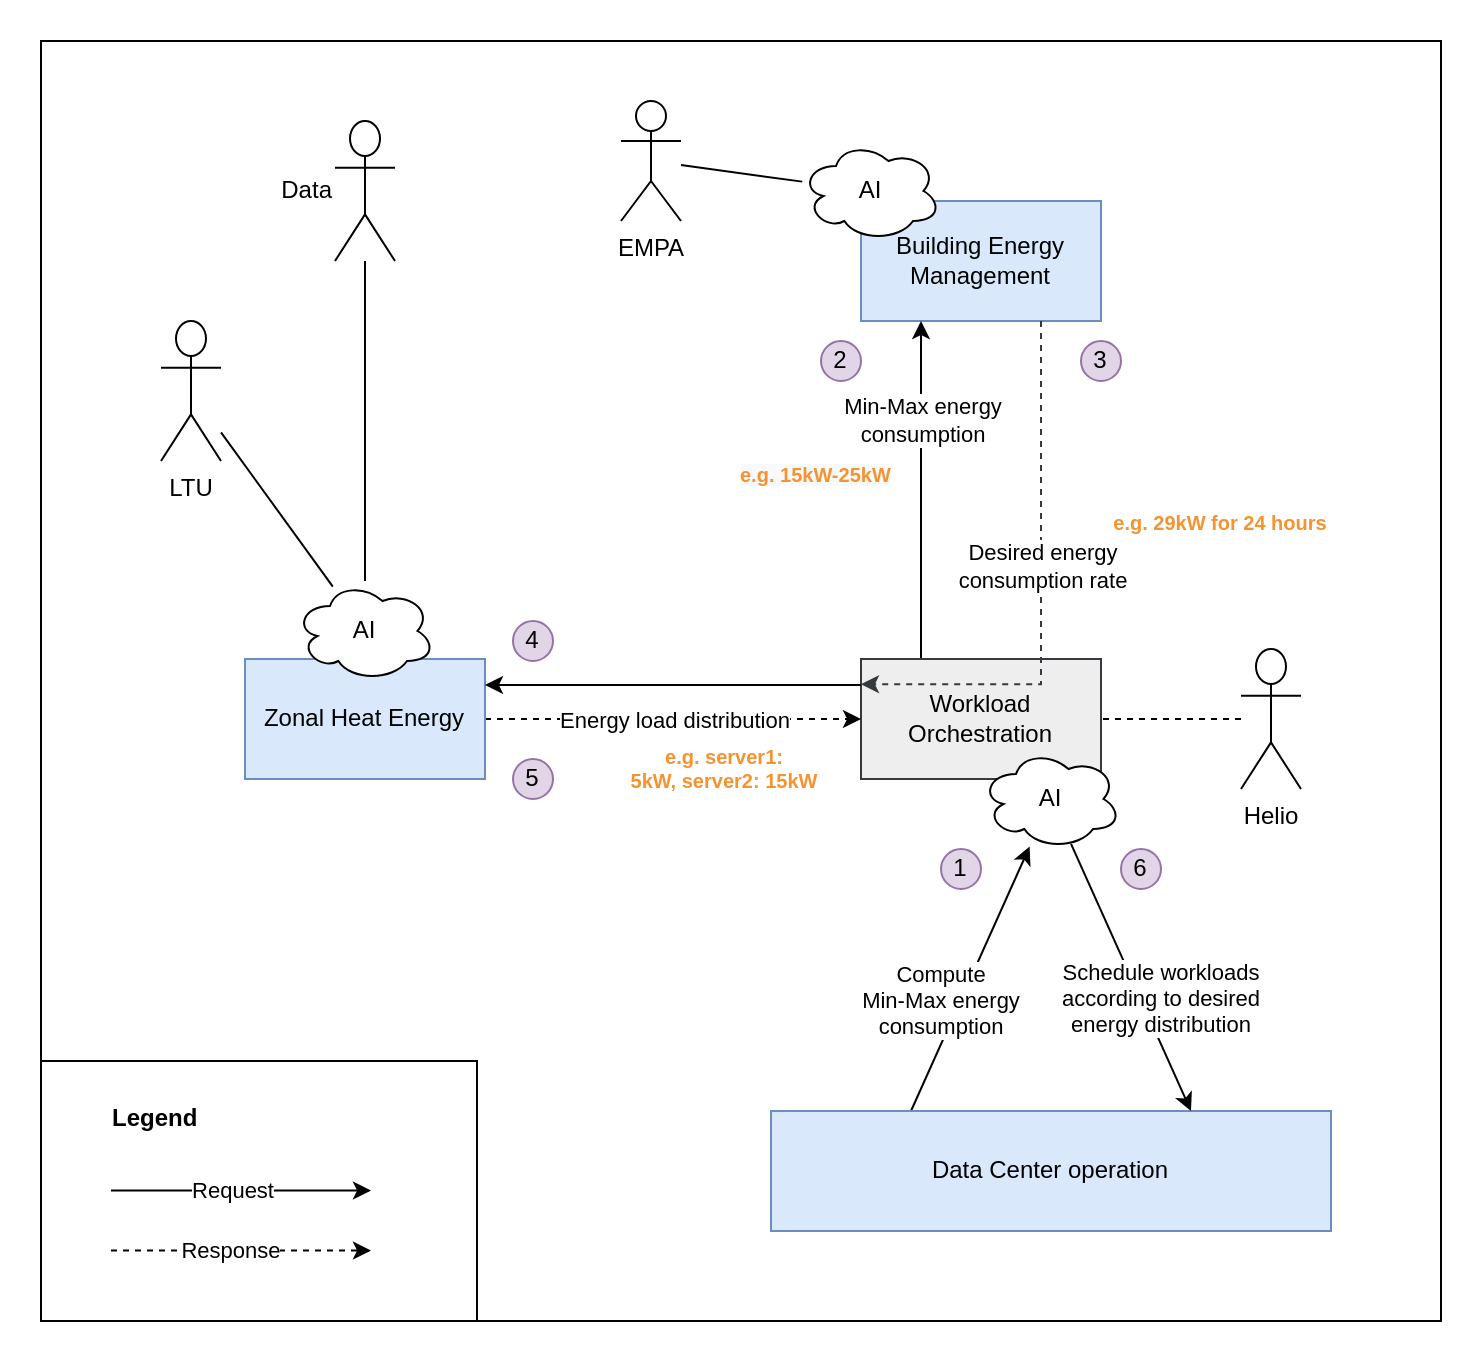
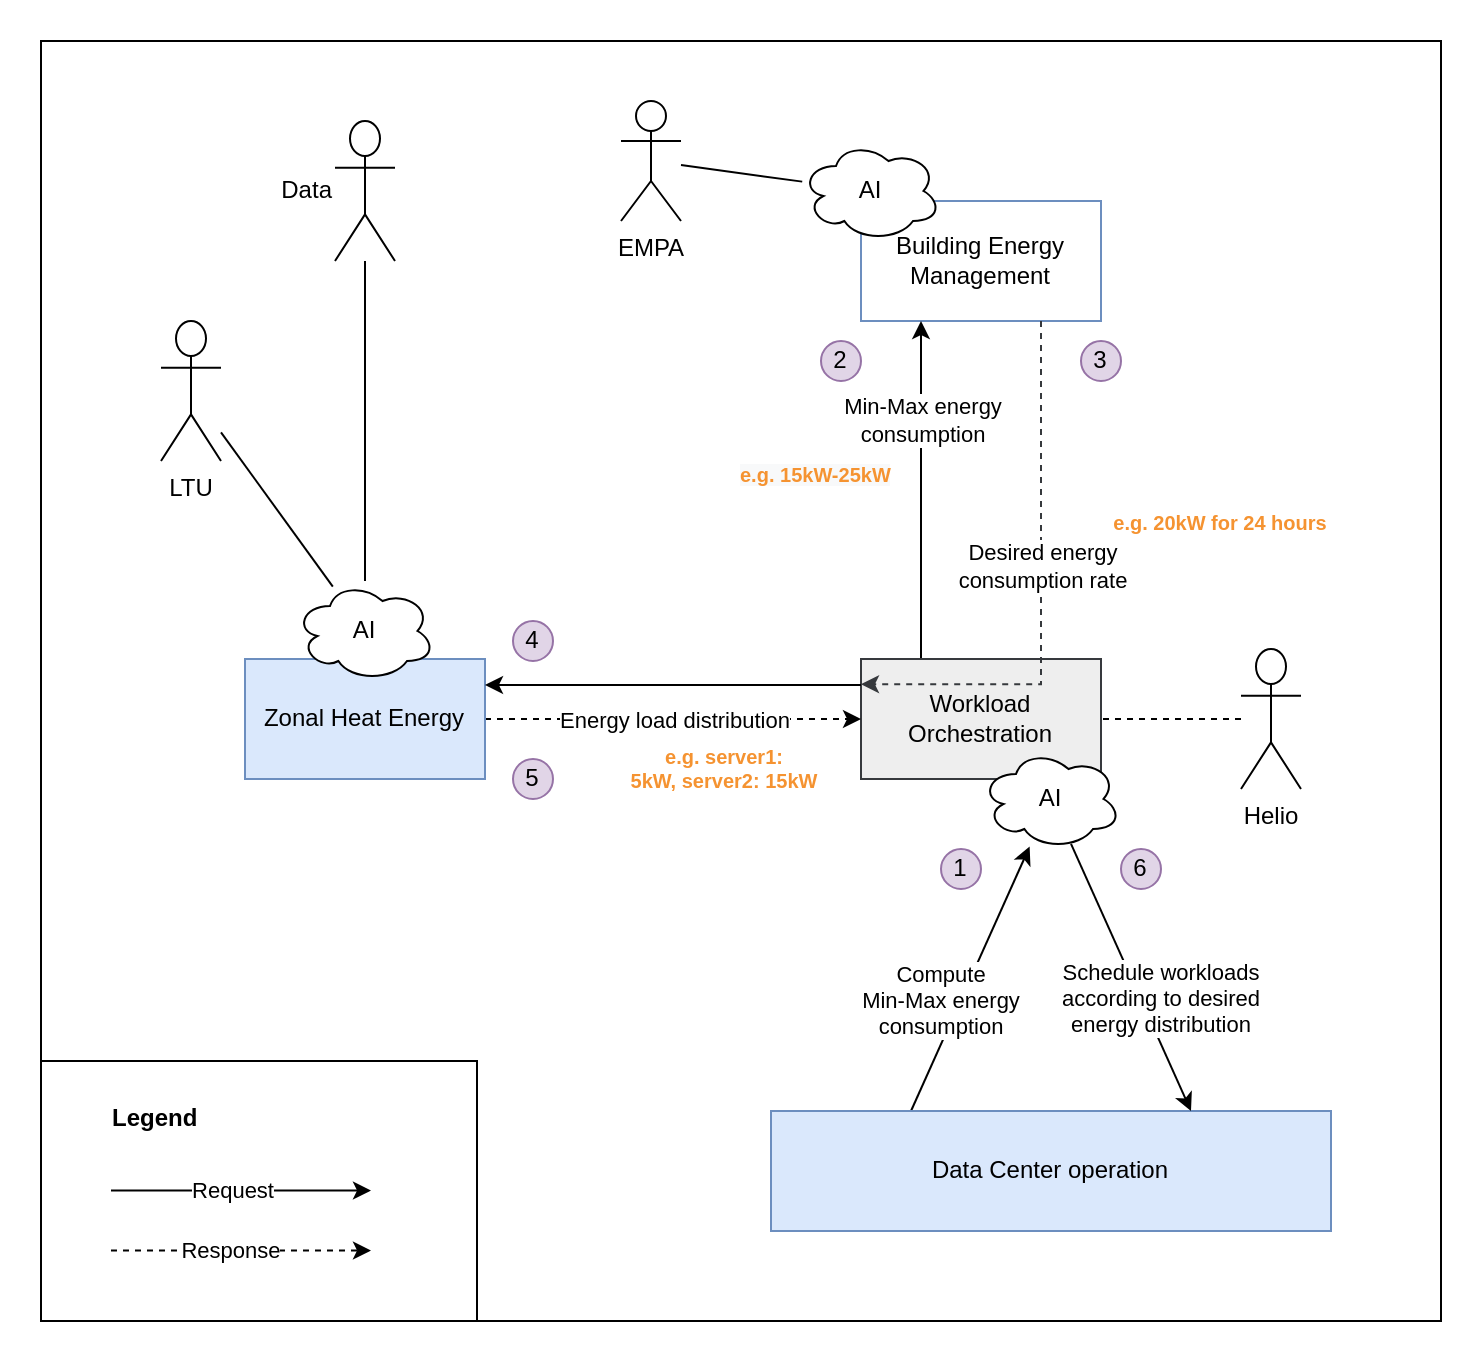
- <mxCell id="3" value="Building Energy Management" style="rounded=0;whiteSpace=wrap;html=1;fillColor=#dae8fc;strokeColor=#6c8ebf;" parent="1" vertex="1"><mxGeometry x="430" y="100" width="120" height="60" as="geometry" /></mxCell>
+ <mxCell id="3" value="Building Energy Management" style="rounded=0;whiteSpace=wrap;html=1;fillColor=#ffffff;strokeColor=#6c8ebf;" parent="1" vertex="1"><mxGeometry x="430" y="100" width="120" height="60" as="geometry" /></mxCell>
- <mxCell id="20" value="e.g. 29kW for 24 hours" style="text;html=1;align=center;verticalAlign=middle;whiteSpace=wrap;rounded=0;fontSize=10;fillColor=none;fontColor=#F59331;dashed=1;strokeColor=none;fontStyle=1" parent="1" vertex="1"><mxGeometry x="550" y="253" width="120" height="15" as="geometry" /></mxCell>
+ <mxCell id="20" value="e.g. 20kW for 24 hours" style="text;html=1;align=center;verticalAlign=middle;whiteSpace=wrap;rounded=0;fontSize=10;fillColor=none;fontColor=#F59331;dashed=1;strokeColor=none;fontStyle=1" parent="1" vertex="1"><mxGeometry x="550" y="253" width="120" height="15" as="geometry" /></mxCell>
